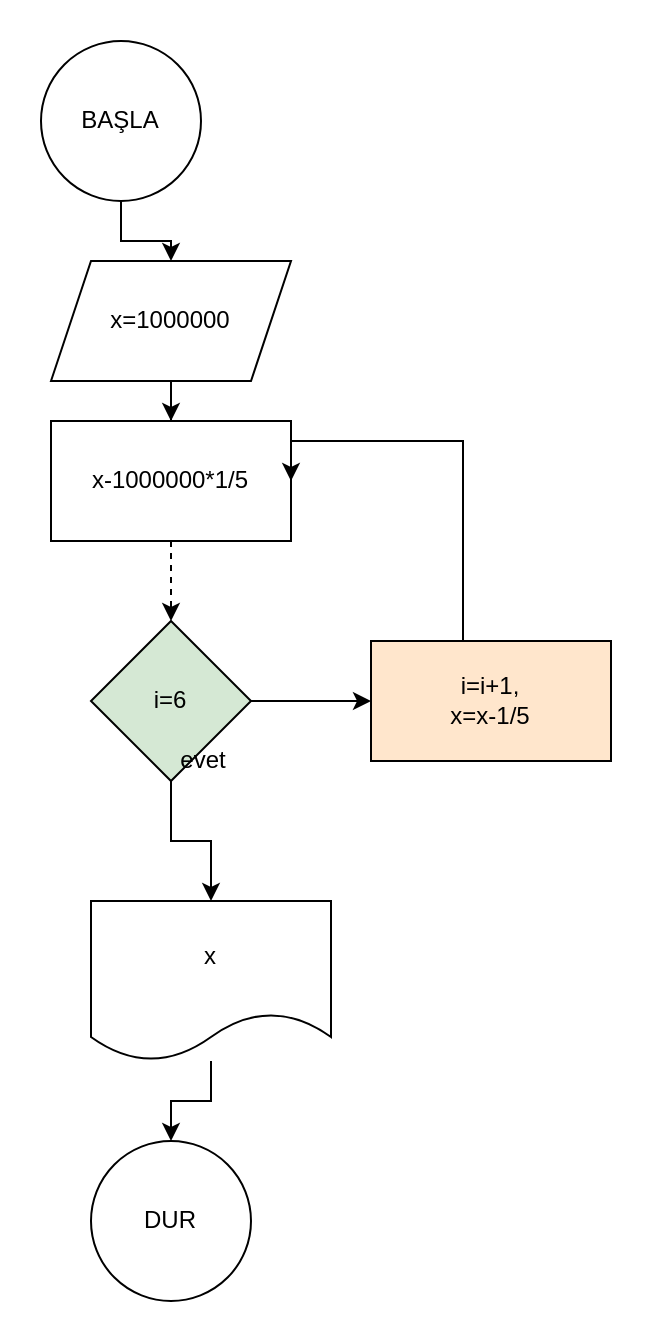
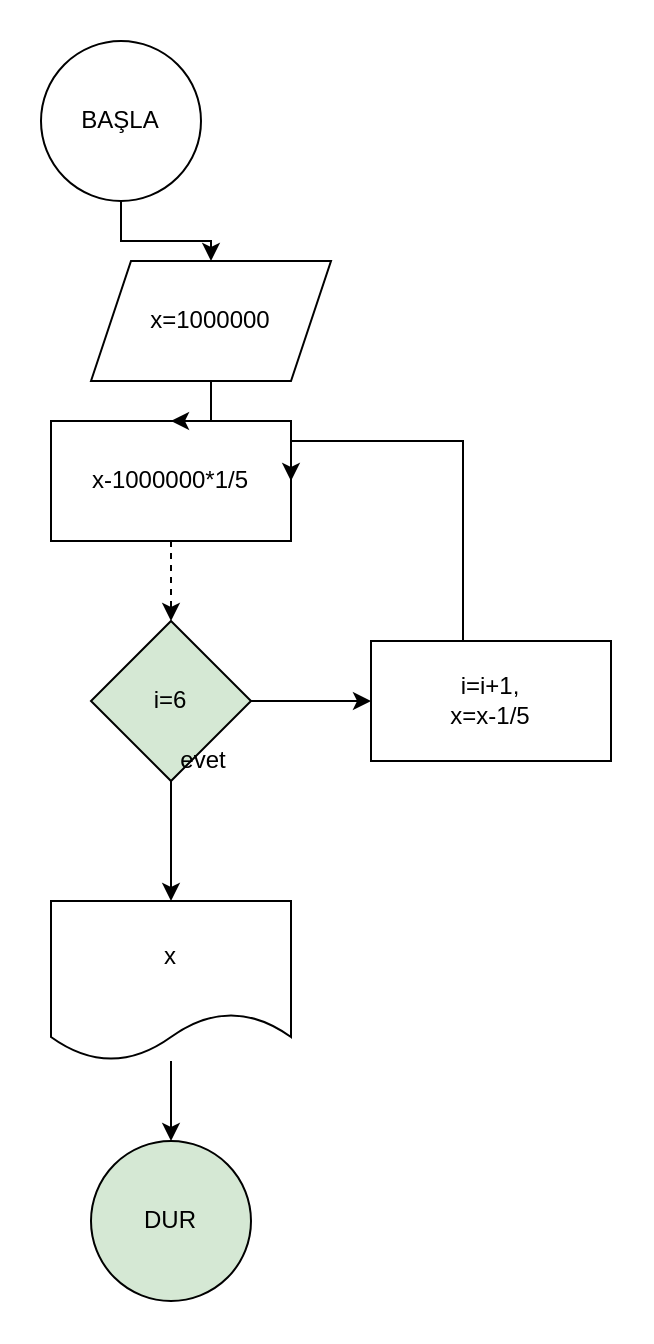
- <mxCell id="16" value="x=1000000" style="shape=parallelogram;perimeter=parallelogramPerimeter;whiteSpace=wrap;html=1;fixedSize=1;" vertex="1" parent="1"><mxGeometry x="25" y="130" width="120" height="60" as="geometry" /></mxCell>
+ <mxCell id="16" value="x=1000000" style="shape=parallelogram;perimeter=parallelogramPerimeter;whiteSpace=wrap;html=1;fixedSize=1;" vertex="1" parent="1"><mxGeometry x="45" y="130" width="120" height="60" as="geometry" /></mxCell>
- <mxCell id="14" value="i=i+1,&lt;br&gt;x=x-1/5" style="whiteSpace=wrap;html=1;rounded=0;fillColor=#ffe6cc;" vertex="1" parent="1"><mxGeometry x="185" y="320" width="120" height="60" as="geometry" /></mxCell>
+ <mxCell id="14" value="i=i+1,&lt;br&gt;x=x-1/5" style="whiteSpace=wrap;html=1;rounded=0;" vertex="1" parent="1"><mxGeometry x="185" y="320" width="120" height="60" as="geometry" /></mxCell>
- <mxCell id="11" value="x" style="shape=document;whiteSpace=wrap;html=1;boundedLbl=1;" vertex="1" parent="1"><mxGeometry x="45" y="450" width="120" height="80" as="geometry" /></mxCell>
+ <mxCell id="11" value="x" style="shape=document;whiteSpace=wrap;html=1;boundedLbl=1;" vertex="1" parent="1"><mxGeometry x="25" y="450" width="120" height="80" as="geometry" /></mxCell>
- <mxCell id="2" value="DUR" style="ellipse;whiteSpace=wrap;html=1;aspect=fixed;" vertex="1" parent="1"><mxGeometry x="45" y="570" width="80" height="80" as="geometry" /></mxCell>
+ <mxCell id="2" value="DUR" style="ellipse;whiteSpace=wrap;html=1;aspect=fixed;fillColor=#d5e8d4;" vertex="1" parent="1"><mxGeometry x="45" y="570" width="80" height="80" as="geometry" /></mxCell>
